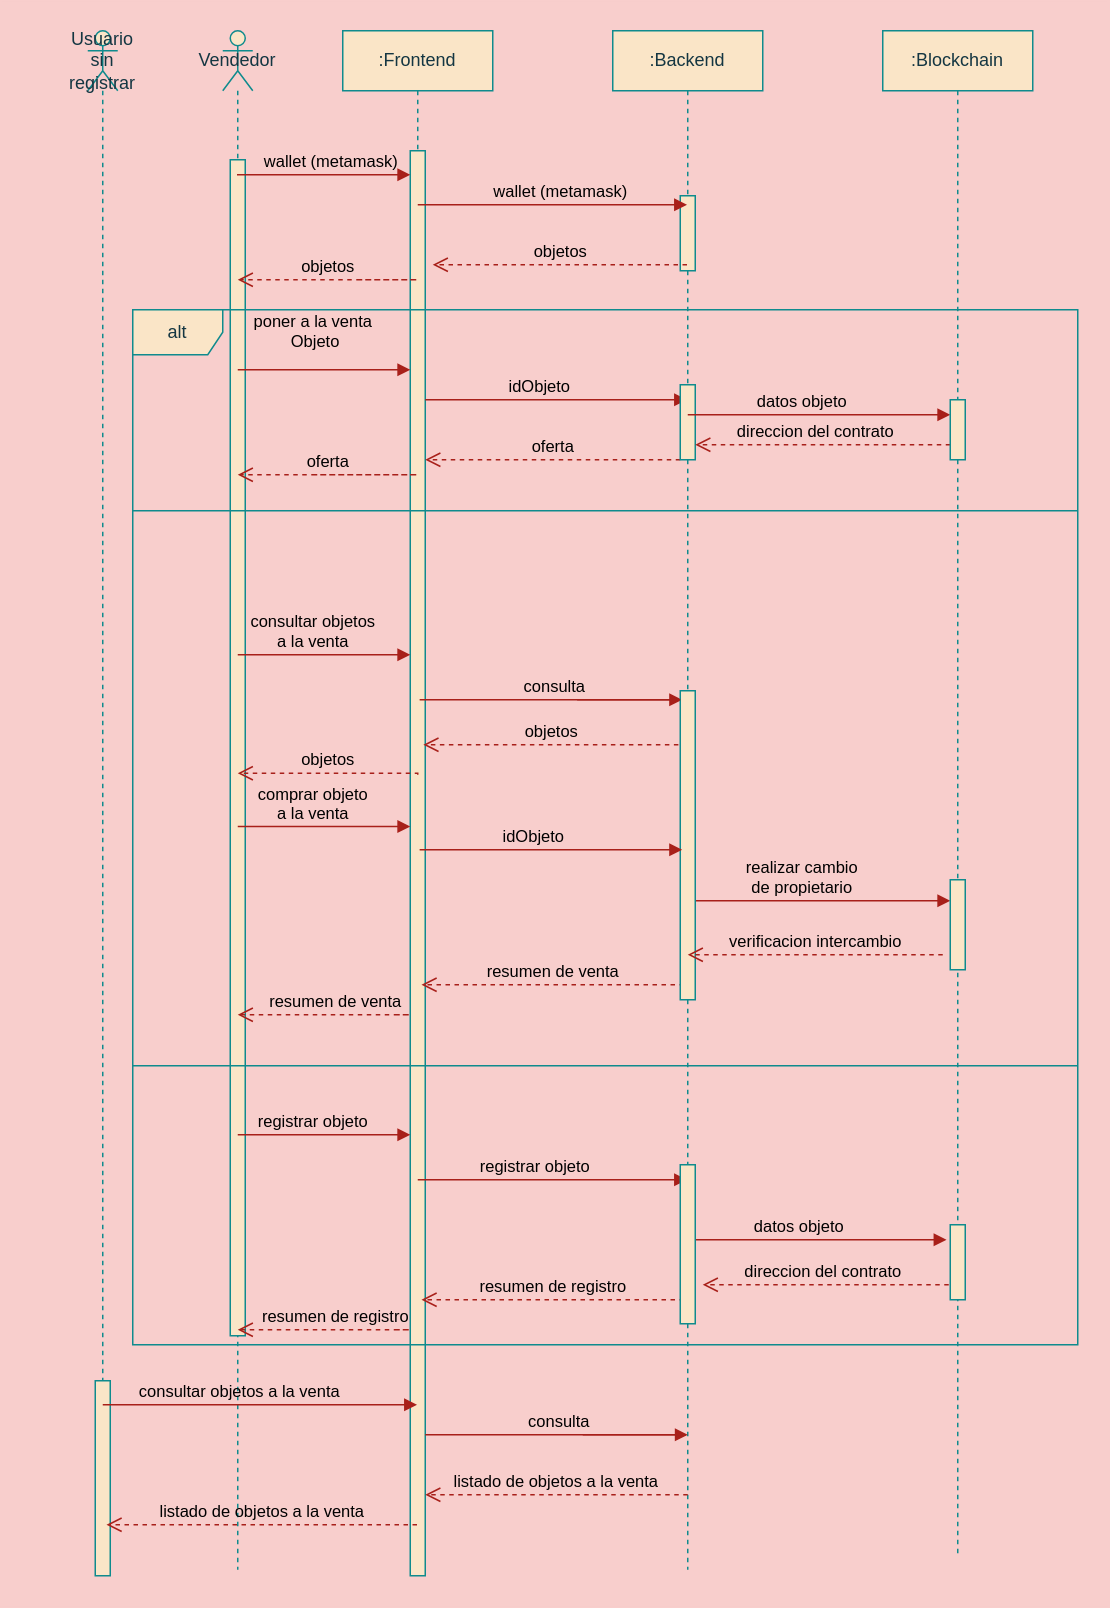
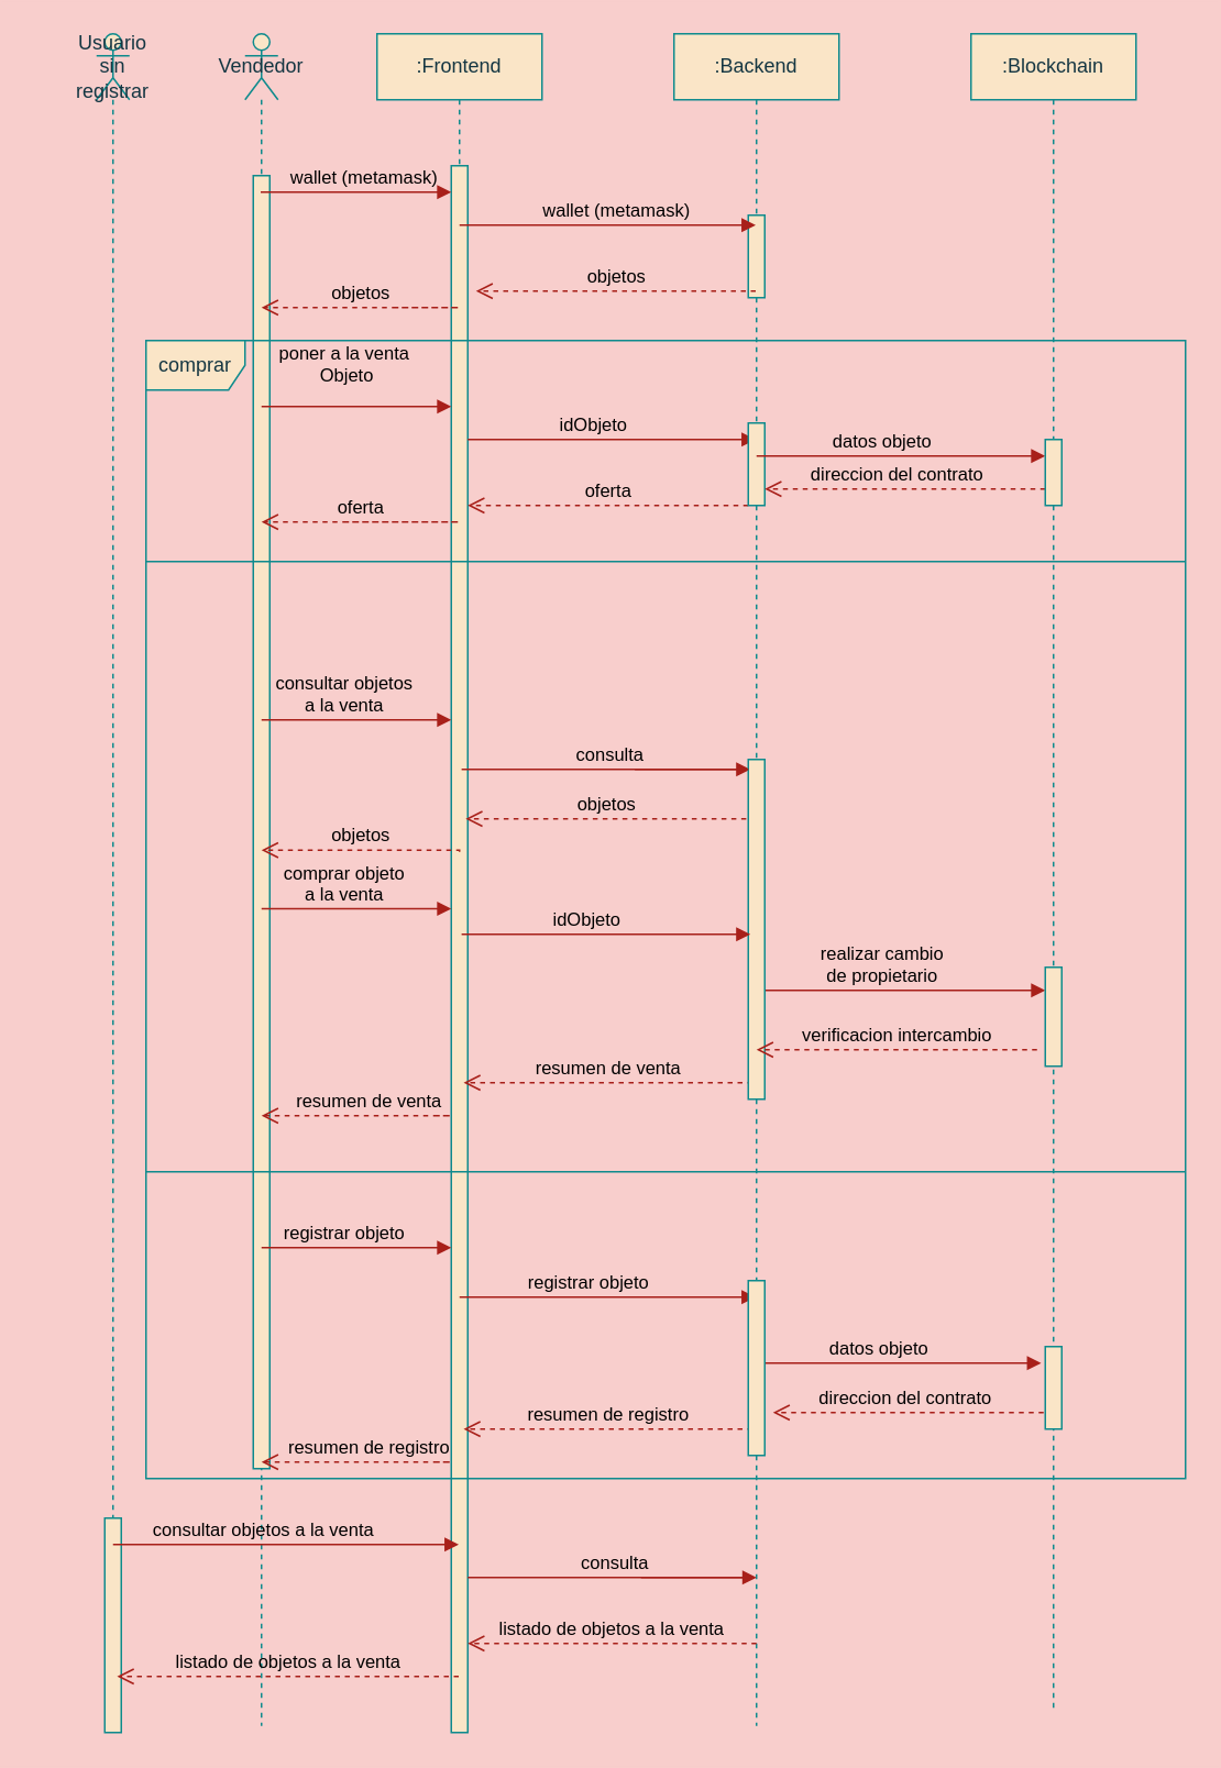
- <mxCell id="9" value="alt" style="shape=umlFrame;whiteSpace=wrap;html=1;pointerEvents=0;strokeColor=#0F8B8D;fontColor=#143642;fillColor=#FAE5C7;labelBackgroundColor=none;" vertex="1" parent="1"><mxGeometry x="88" y="206" width="630" height="690" as="geometry" /></mxCell>
+ <mxCell id="9" value="comprar" style="shape=umlFrame;whiteSpace=wrap;html=1;pointerEvents=0;strokeColor=#0F8B8D;fontColor=#143642;fillColor=#FAE5C7;labelBackgroundColor=none;" vertex="1" parent="1"><mxGeometry x="88" y="206" width="630" height="690" as="geometry" /></mxCell>
